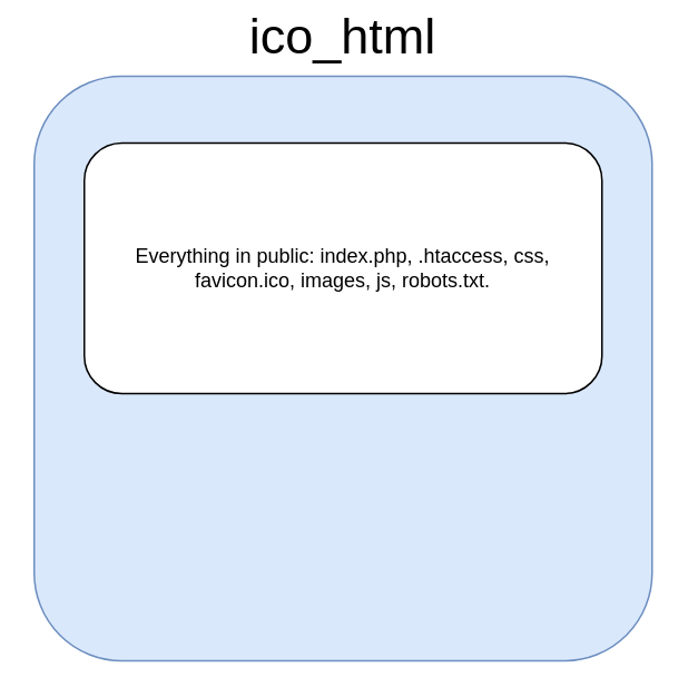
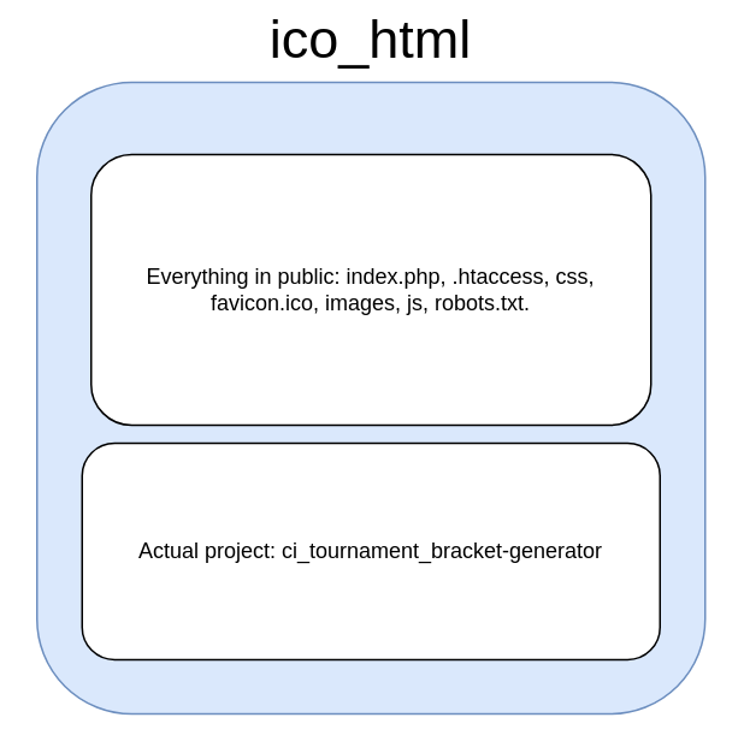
+ <mxCell id="4" value="Actual project: ci_tournament_bracket-generator" style="rounded=1;whiteSpace=wrap;html=1;" vertex="1" parent="1"><mxGeometry x="45" y="220" width="320" height="120" as="geometry" /></mxCell>
